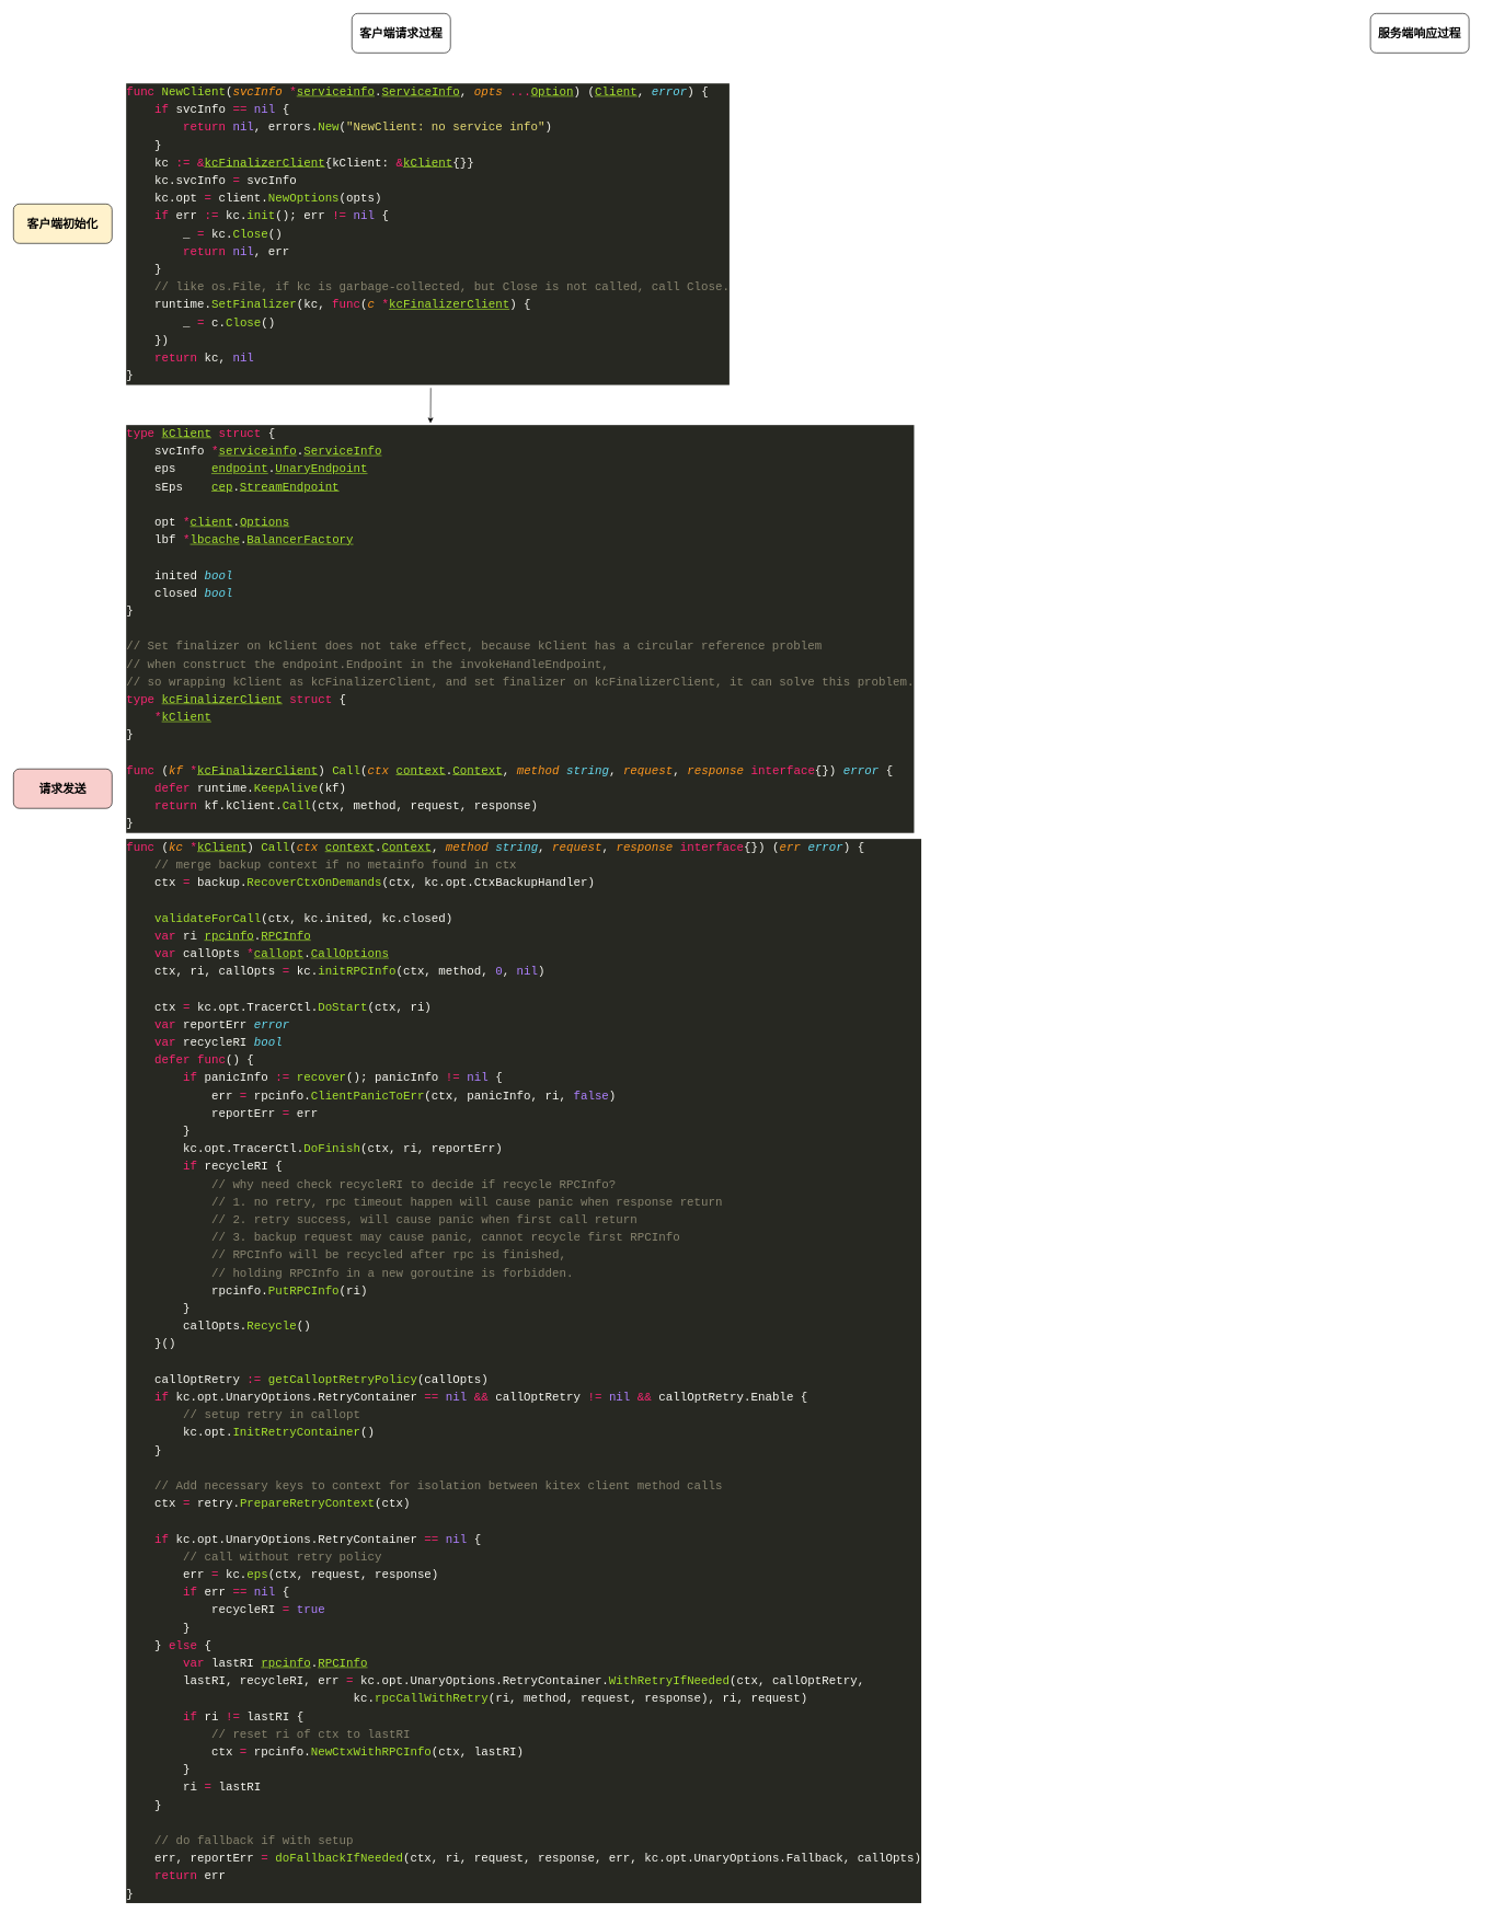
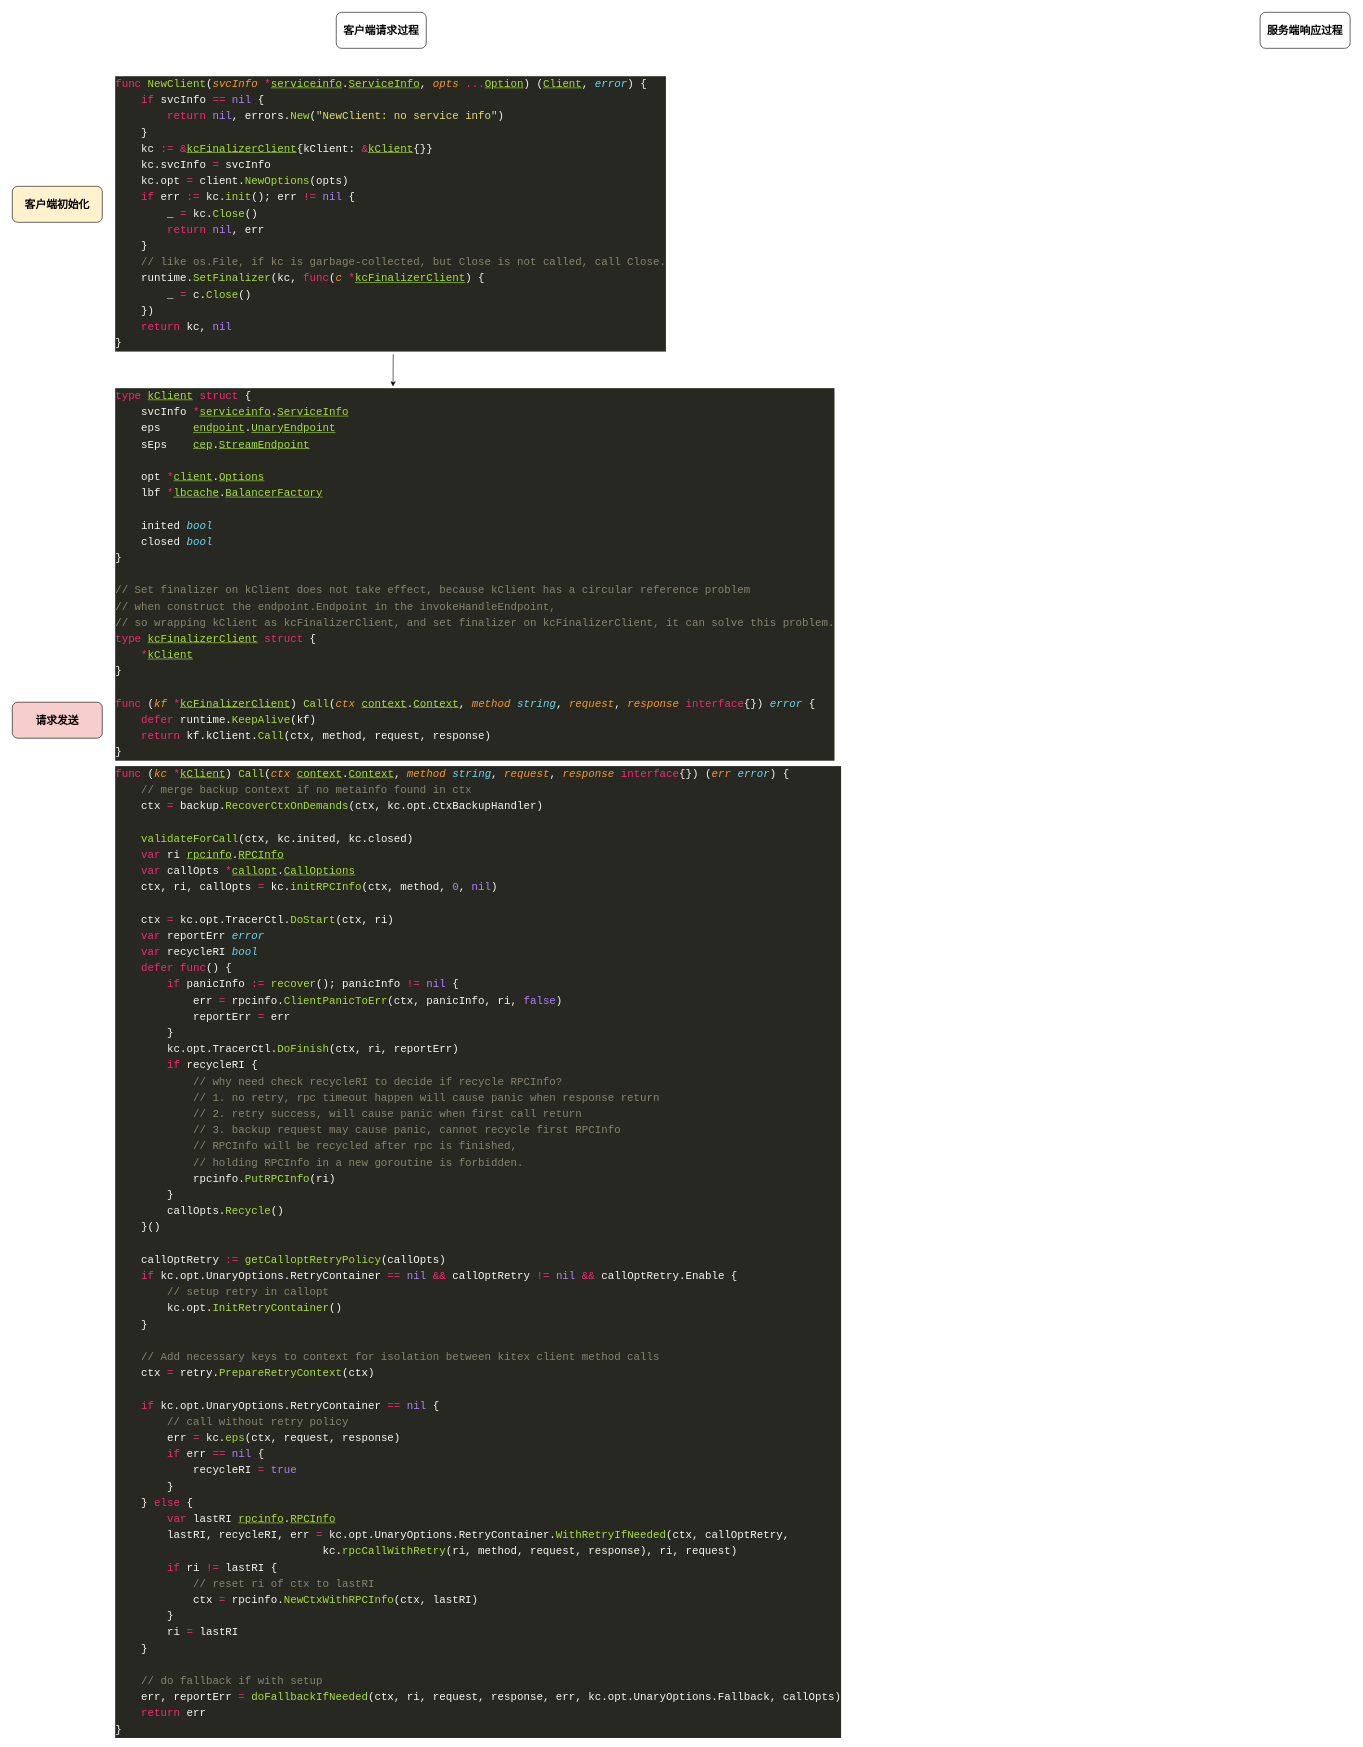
- <mxCell id="2" value="&lt;font style=&quot;font-size: 18px;&quot;&gt;&lt;b&gt;客户端请求过程&lt;/b&gt;&lt;/font&gt;" style="rounded=1;whiteSpace=wrap;html=1;" vertex="1" parent="1"><mxGeometry x="535" y="20" width="150" height="60" as="geometry" /></mxCell>
+ <mxCell id="2" value="&lt;font style=&quot;font-size: 18px;&quot;&gt;&lt;b&gt;客户端请求过程&lt;/b&gt;&lt;/font&gt;" style="rounded=1;whiteSpace=wrap;html=1;" vertex="1" parent="1"><mxGeometry x="560" y="20" width="150" height="60" as="geometry" /></mxCell>
- <mxCell id="3" value="&lt;font style=&quot;font-size: 18px;&quot;&gt;&lt;b&gt;服务端响应过程&lt;/b&gt;&lt;/font&gt;" style="rounded=1;whiteSpace=wrap;html=1;" vertex="1" parent="1"><mxGeometry x="2085" y="20" width="150" height="60" as="geometry" /></mxCell>
+ <mxCell id="3" value="&lt;font style=&quot;font-size: 18px;&quot;&gt;&lt;b&gt;服务端响应过程&lt;/b&gt;&lt;/font&gt;" style="rounded=1;whiteSpace=wrap;html=1;" vertex="1" parent="1"><mxGeometry x="2100" y="20" width="150" height="60" as="geometry" /></mxCell>
